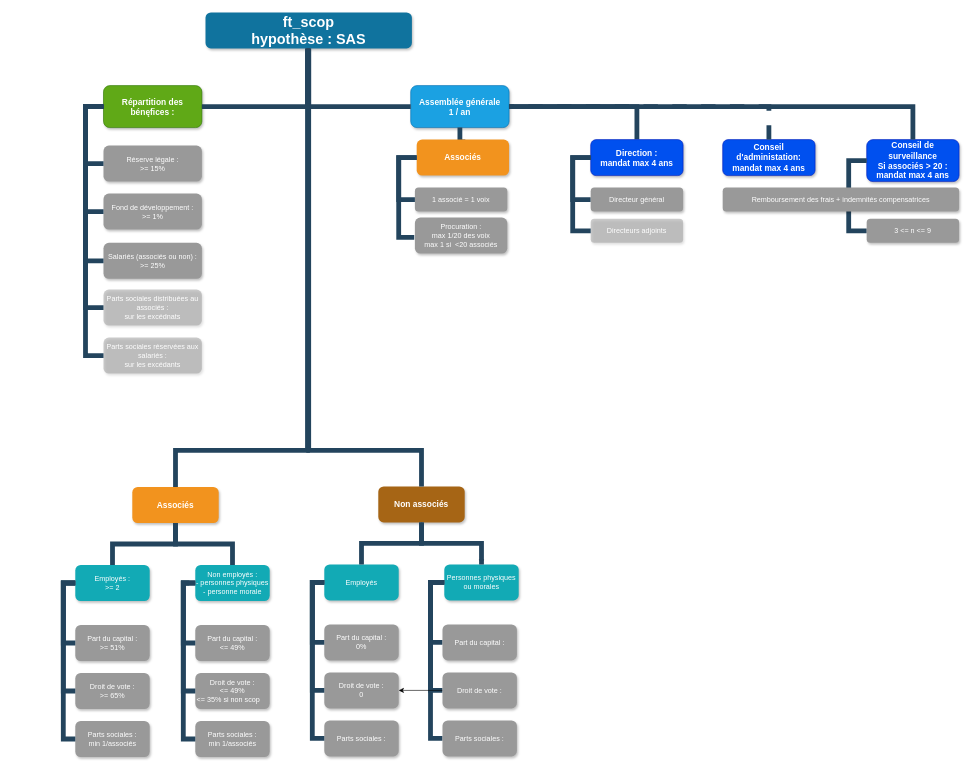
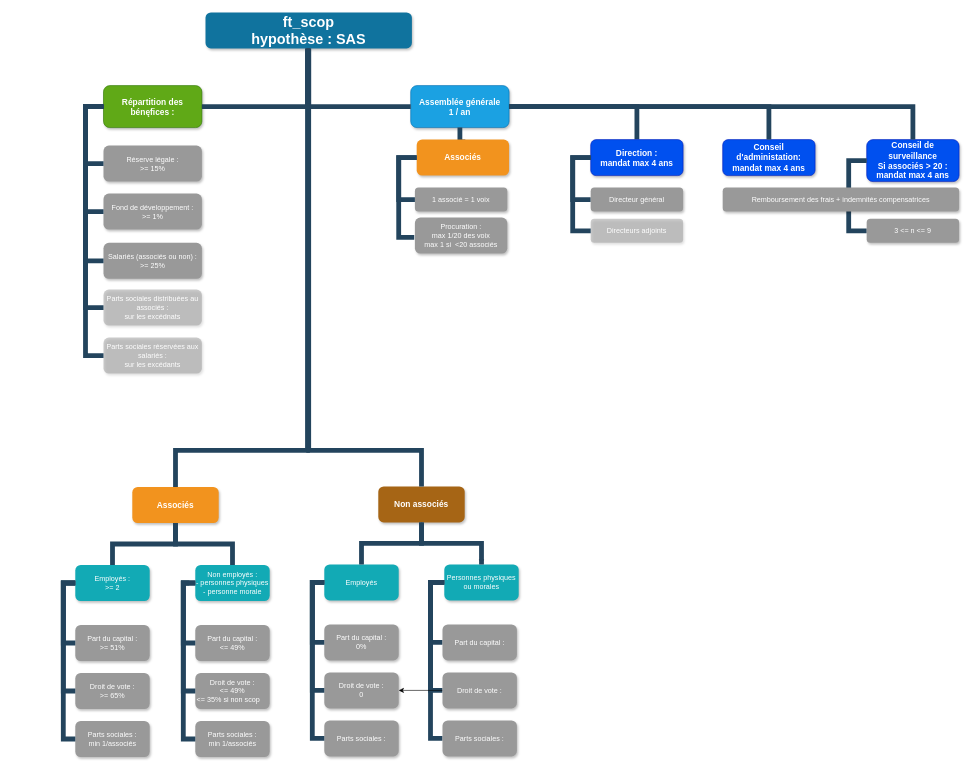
- <mxCell id="54" value="" style="edgeStyle=elbowEdgeStyle;elbow=vertical;rounded=0;fontColor=#000000;endArrow=none;endFill=0;strokeWidth=8;strokeColor=#23445D;exitX=0.5;exitY=0;exitDx=0;exitDy=0;entryX=1;entryY=0.5;entryDx=0;entryDy=0;dashed=1;" edge="1" parent="1" source="53" target="41"><mxGeometry width="100" height="100" relative="1" as="geometry"><mxPoint x="1099" y="232" as="sourcePoint" /><mxPoint x="874" y="172" as="targetPoint" /><Array as="points"><mxPoint x="994" y="177" /><mxPoint x="944" y="177" /><mxPoint x="654" y="222" /></Array></mxGeometry></mxCell>
+ <mxCell id="54" value="" style="edgeStyle=elbowEdgeStyle;elbow=vertical;rounded=0;fontColor=#000000;endArrow=none;endFill=0;strokeWidth=8;strokeColor=#23445D;exitX=0.5;exitY=0;exitDx=0;exitDy=0;entryX=1;entryY=0.5;entryDx=0;entryDy=0;" edge="1" parent="1" source="53" target="41"><mxGeometry width="100" height="100" relative="1" as="geometry"><mxPoint x="1099" y="232" as="sourcePoint" /><mxPoint x="874" y="172" as="targetPoint" /><Array as="points"><mxPoint x="994" y="177" /><mxPoint x="944" y="177" /><mxPoint x="654" y="222" /></Array></mxGeometry></mxCell>
